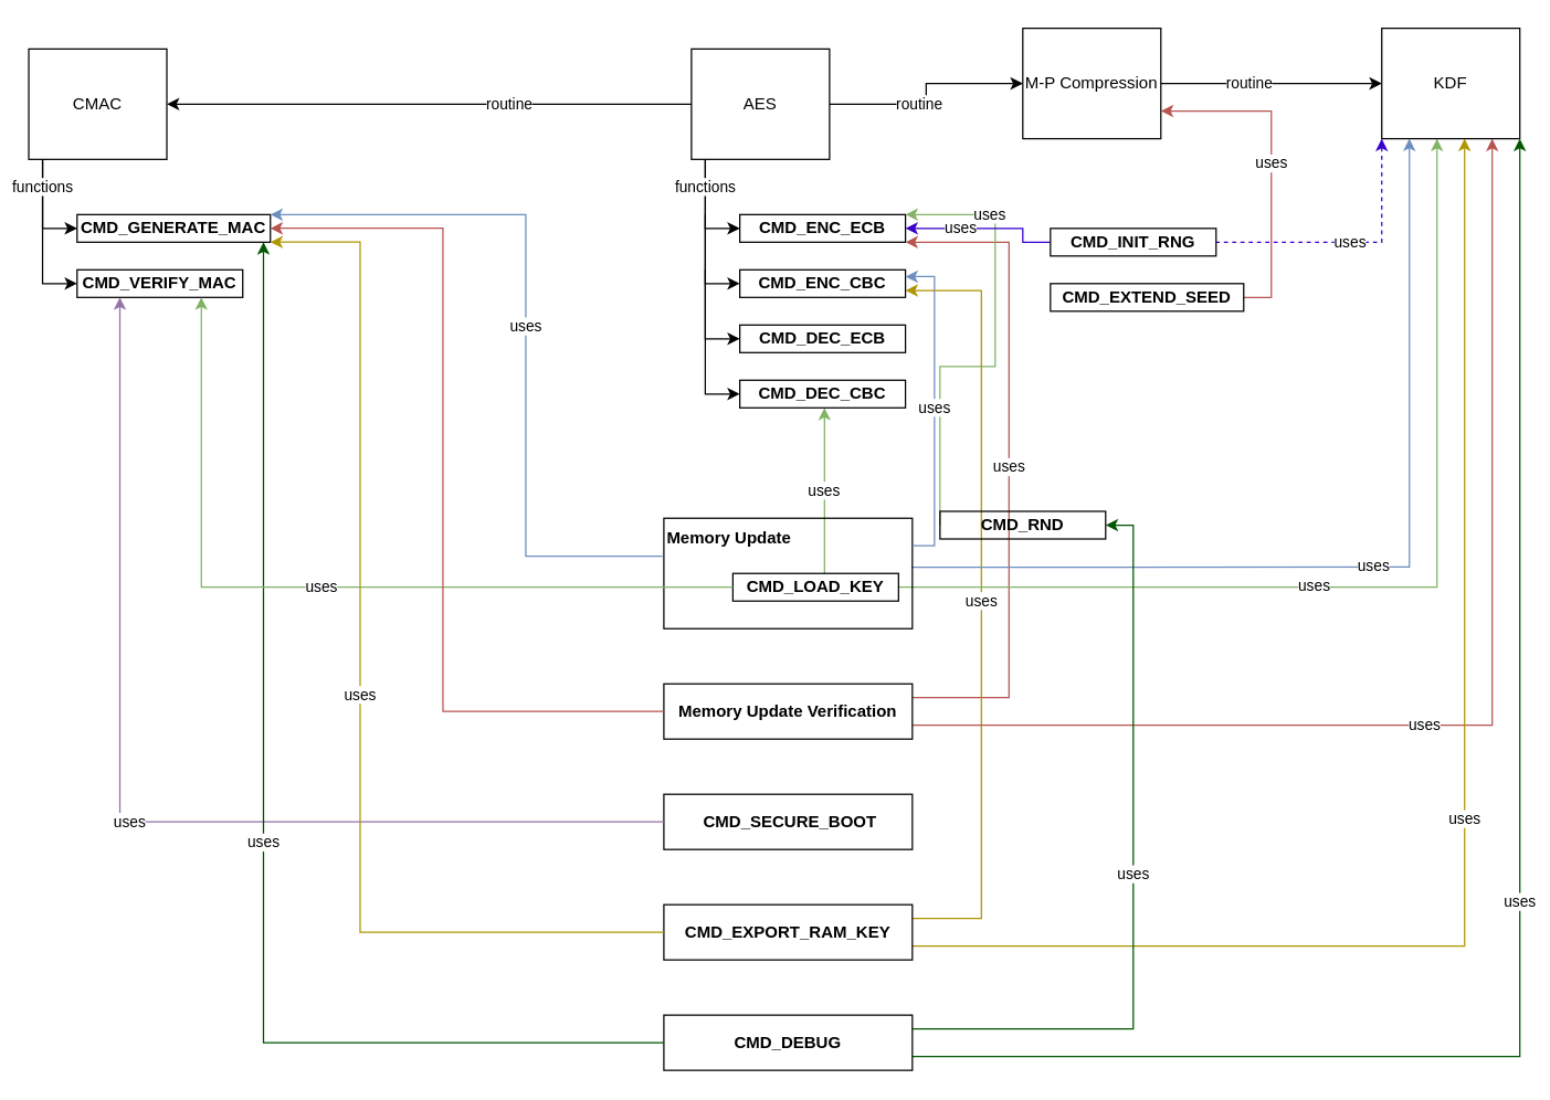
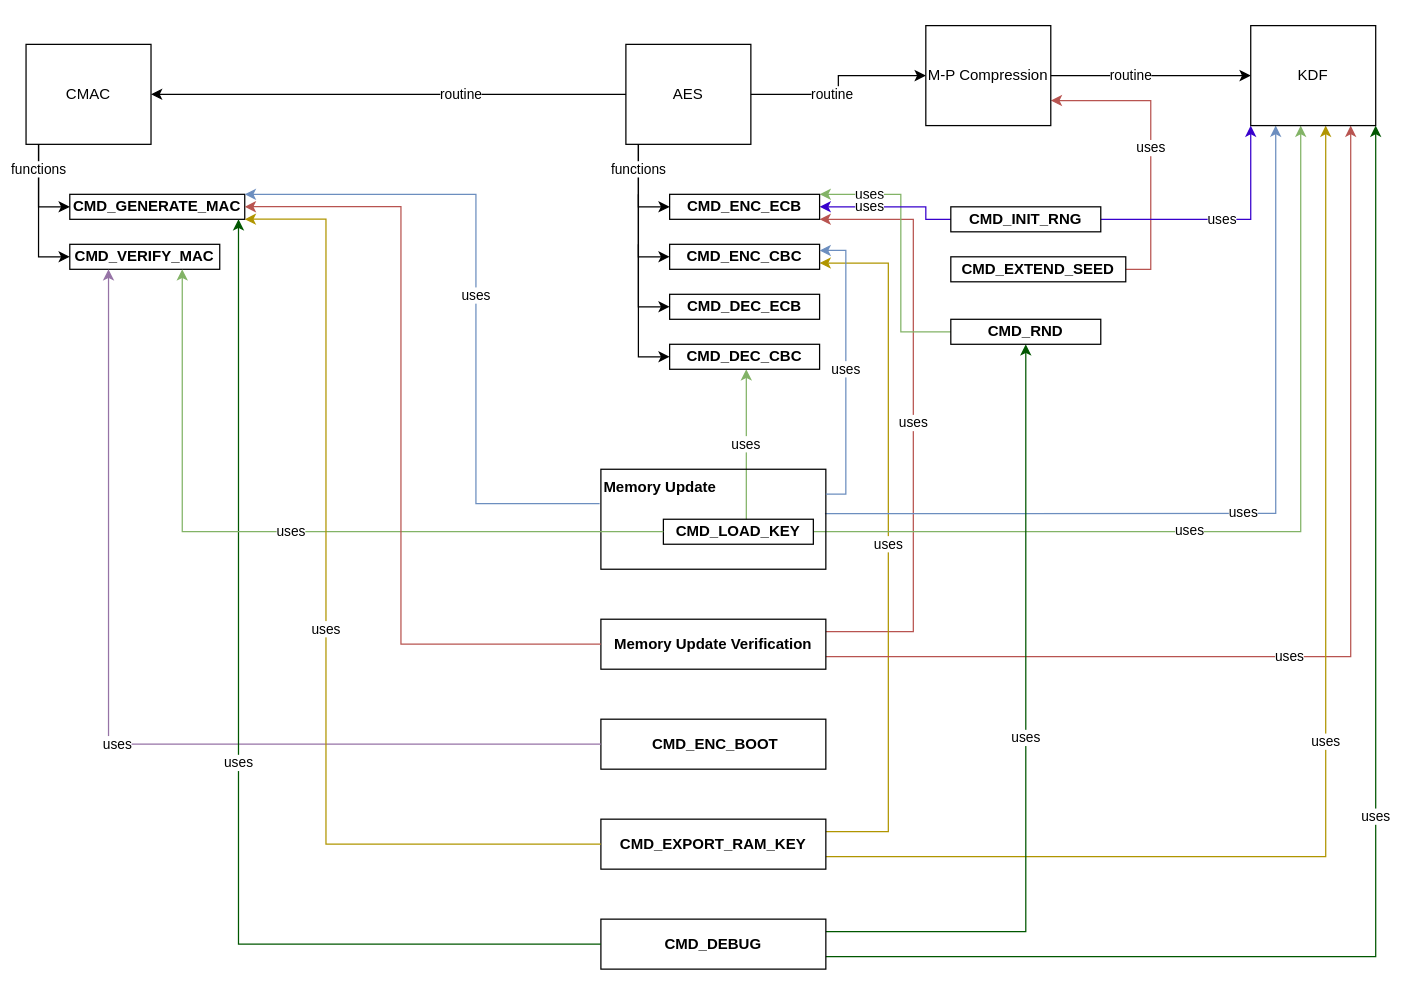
- <mxCell id="30" value="uses" style="edgeStyle=orthogonalEdgeStyle;rounded=0;orthogonalLoop=1;jettySize=auto;html=1;entryX=1;entryY=0.5;entryDx=0;entryDy=0;fillColor=#6a00ff;strokeColor=#3700CC;endArrow=none;endFill=0;startArrow=classic;startFill=1;dashed=1;" edge="1" parent="1" source="32" target="45"><mxGeometry relative="1" as="geometry"><Array as="points"><mxPoint x="1000" y="175" /></Array></mxGeometry></mxCell>
+ <mxCell id="30" value="uses" style="edgeStyle=orthogonalEdgeStyle;rounded=0;orthogonalLoop=1;jettySize=auto;html=1;entryX=1;entryY=0.5;entryDx=0;entryDy=0;fillColor=#6a00ff;strokeColor=#3700CC;endArrow=none;endFill=0;startArrow=classic;startFill=1;" edge="1" parent="1" source="32" target="45"><mxGeometry relative="1" as="geometry"><Array as="points"><mxPoint x="1000" y="175" /></Array></mxGeometry></mxCell>
- <mxCell id="44" value="&lt;b&gt;CMD_RND&lt;/b&gt;" style="rounded=0;whiteSpace=wrap;html=1;fillColor=none;" vertex="1" parent="1"><mxGeometry x="680" y="370" width="120" height="20" as="geometry" /></mxCell>
+ <mxCell id="44" value="&lt;b&gt;CMD_RND&lt;/b&gt;" style="rounded=0;whiteSpace=wrap;html=1;fillColor=none;" vertex="1" parent="1"><mxGeometry x="760" y="255" width="120" height="20" as="geometry" /></mxCell>
- <mxCell id="41" value="&amp;nbsp;&lt;b&gt;CMD_SECURE_BOOT&lt;/b&gt;" style="rounded=0;whiteSpace=wrap;html=1;fillColor=none;" vertex="1" parent="1"><mxGeometry x="480" y="575" width="180" height="40" as="geometry" /></mxCell>
+ <mxCell id="41" value="&amp;nbsp;&lt;b&gt;CMD_ENC_BOOT&lt;/b&gt;" style="rounded=0;whiteSpace=wrap;html=1;fillColor=none;" vertex="1" parent="1"><mxGeometry x="480" y="575" width="180" height="40" as="geometry" /></mxCell>
